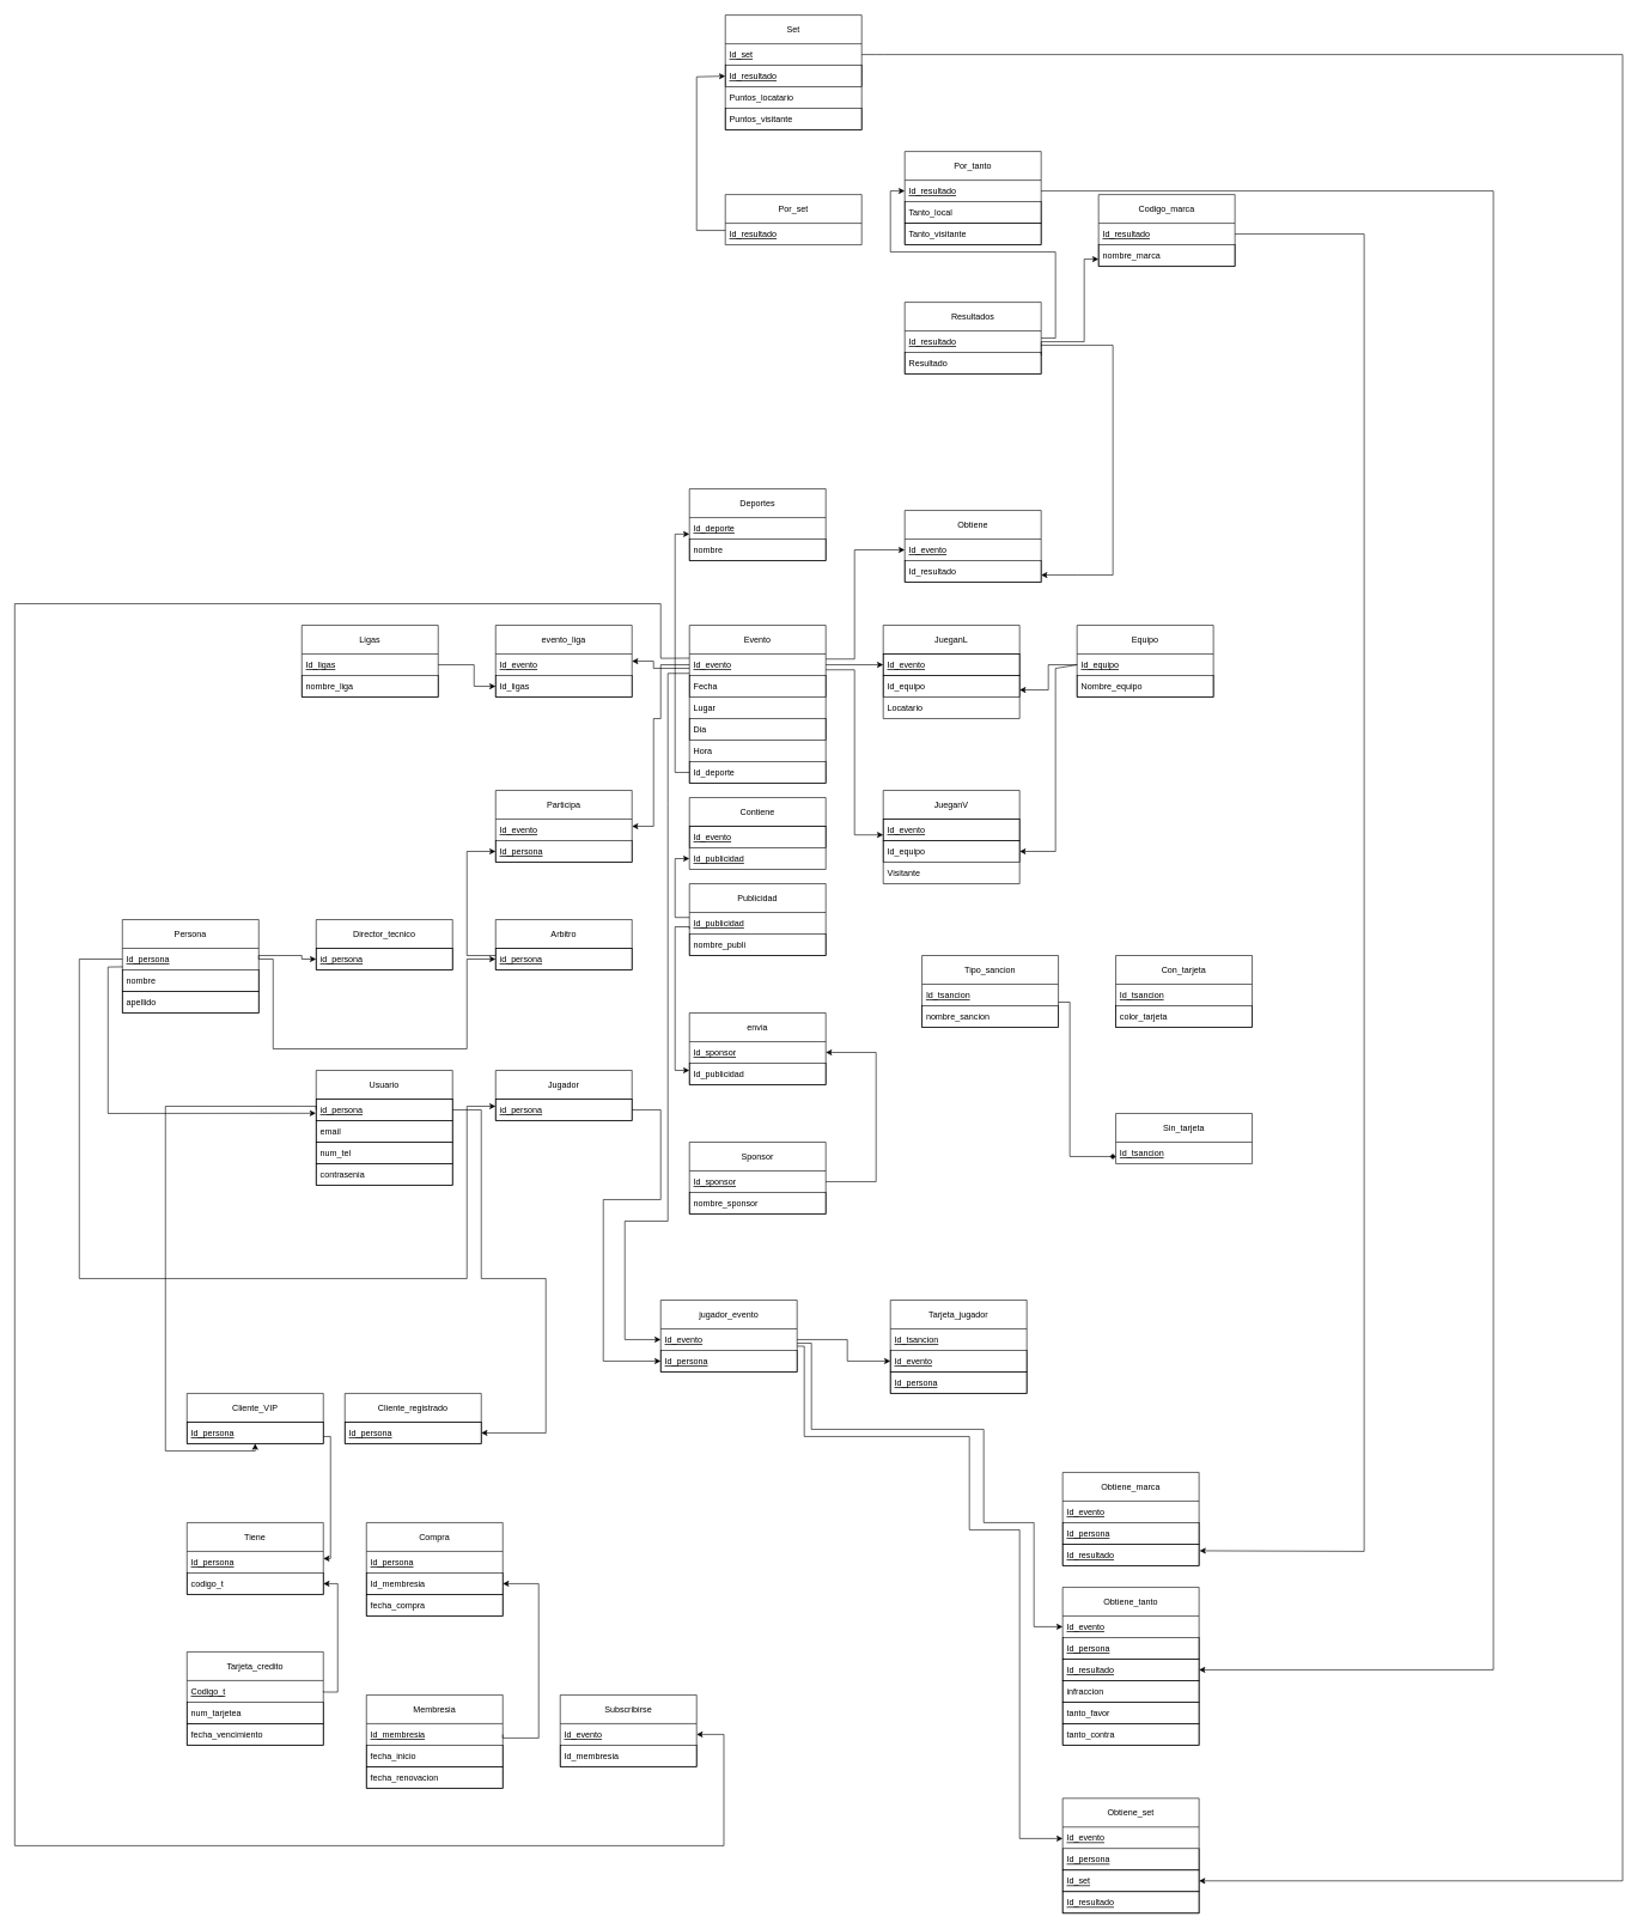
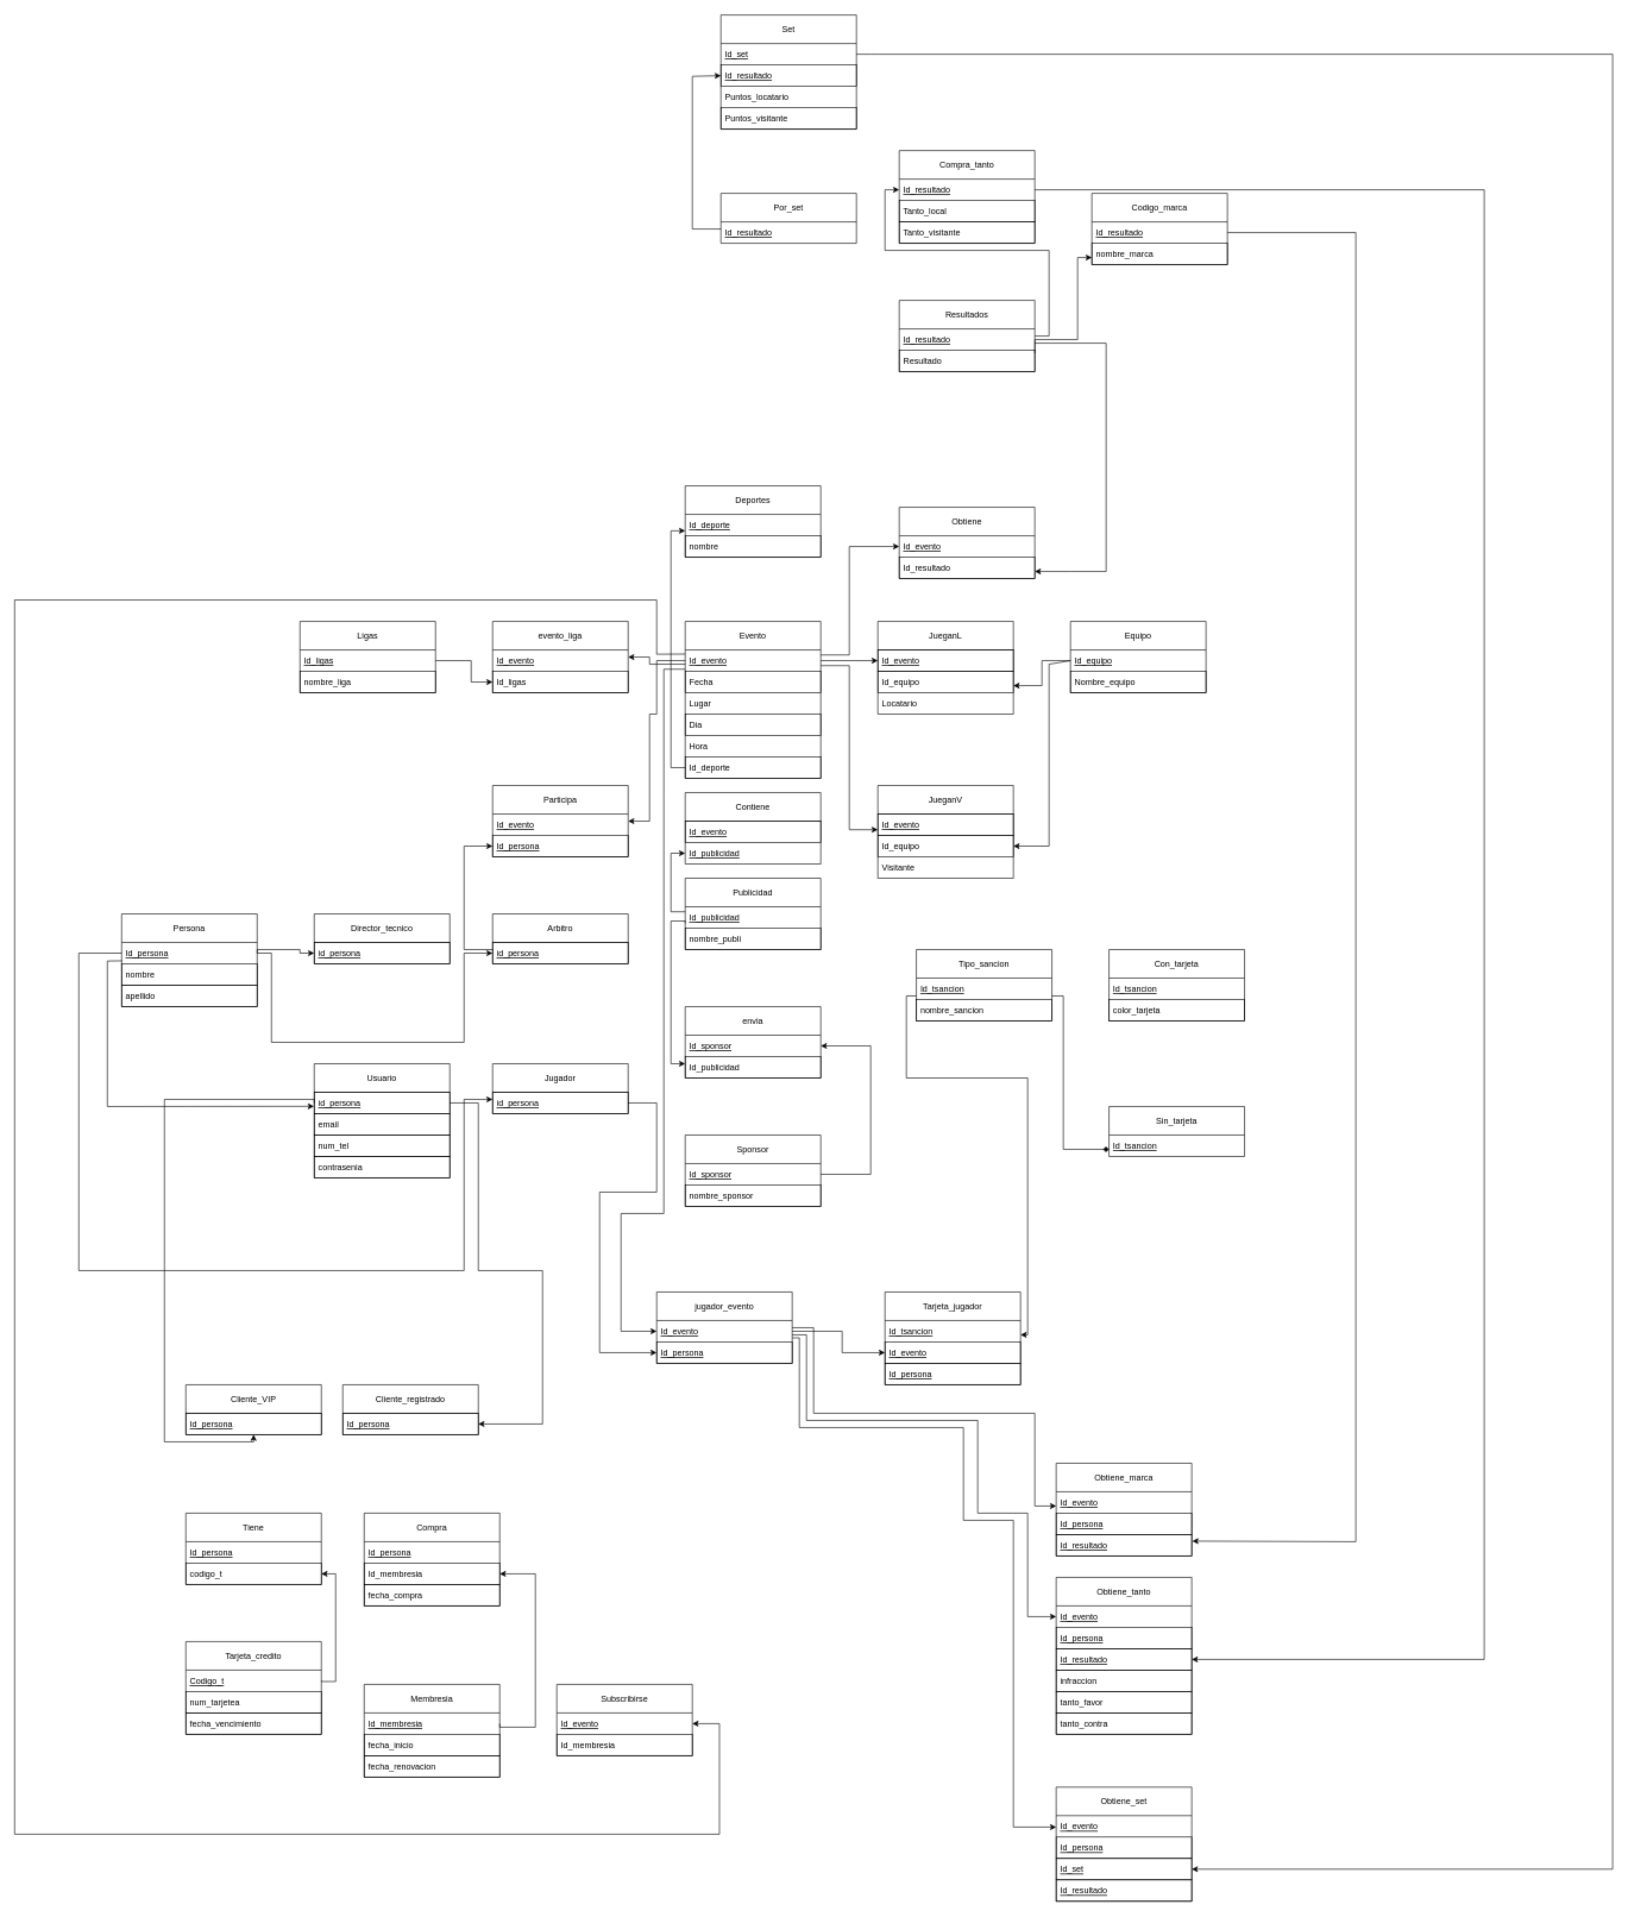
- <mxCell id="69" value="Por_tanto" style="swimlane;fontStyle=0;childLayout=stackLayout;horizontal=1;startSize=40;horizontalStack=0;resizeParent=1;resizeParentMax=0;resizeLast=0;collapsible=1;marginBottom=0;aspect=fixed;" parent="1" vertex="1"><mxGeometry x="1260" y="210" width="190" height="130" as="geometry"><mxRectangle x="90" y="160" width="80" height="30" as="alternateBounds" /></mxGeometry></mxCell>
+ <mxCell id="69" value="Compra_tanto" style="swimlane;fontStyle=0;childLayout=stackLayout;horizontal=1;startSize=40;horizontalStack=0;resizeParent=1;resizeParentMax=0;resizeLast=0;collapsible=1;marginBottom=0;aspect=fixed;" parent="1" vertex="1"><mxGeometry x="1260" y="210" width="190" height="130" as="geometry"><mxRectangle x="90" y="160" width="80" height="30" as="alternateBounds" /></mxGeometry></mxCell>
+ <mxCell id="88" value="" style="edgeStyle=orthogonalEdgeStyle;rounded=0;orthogonalLoop=1;jettySize=auto;html=1;" parent="1" source="89" target="98" edge="1"><mxGeometry relative="1" as="geometry"><Array as="points"><mxPoint x="1270" y="1395" /><mxPoint x="1270" y="1510" /><mxPoint x="1440" y="1510" /><mxPoint x="1440" y="1870" /></Array></mxGeometry></mxCell>
+ <mxCell id="102" value="" style="edgeStyle=orthogonalEdgeStyle;rounded=0;orthogonalLoop=1;jettySize=auto;html=1;" parent="1" source="103" target="149" edge="1"><mxGeometry relative="1" as="geometry"><Array as="points"><mxPoint x="1140" y="1860" /><mxPoint x="1140" y="1980" /><mxPoint x="1450" y="1980" /><mxPoint x="1450" y="2110" /></Array></mxGeometry></mxCell>
- <mxCell id="122" value="" style="edgeStyle=orthogonalEdgeStyle;rounded=0;orthogonalLoop=1;jettySize=auto;html=1;" parent="1" source="123" target="129" edge="1"><mxGeometry relative="1" as="geometry"><Array as="points"><mxPoint x="460" y="2000" /><mxPoint x="460" y="2170" /></Array></mxGeometry></mxCell>
